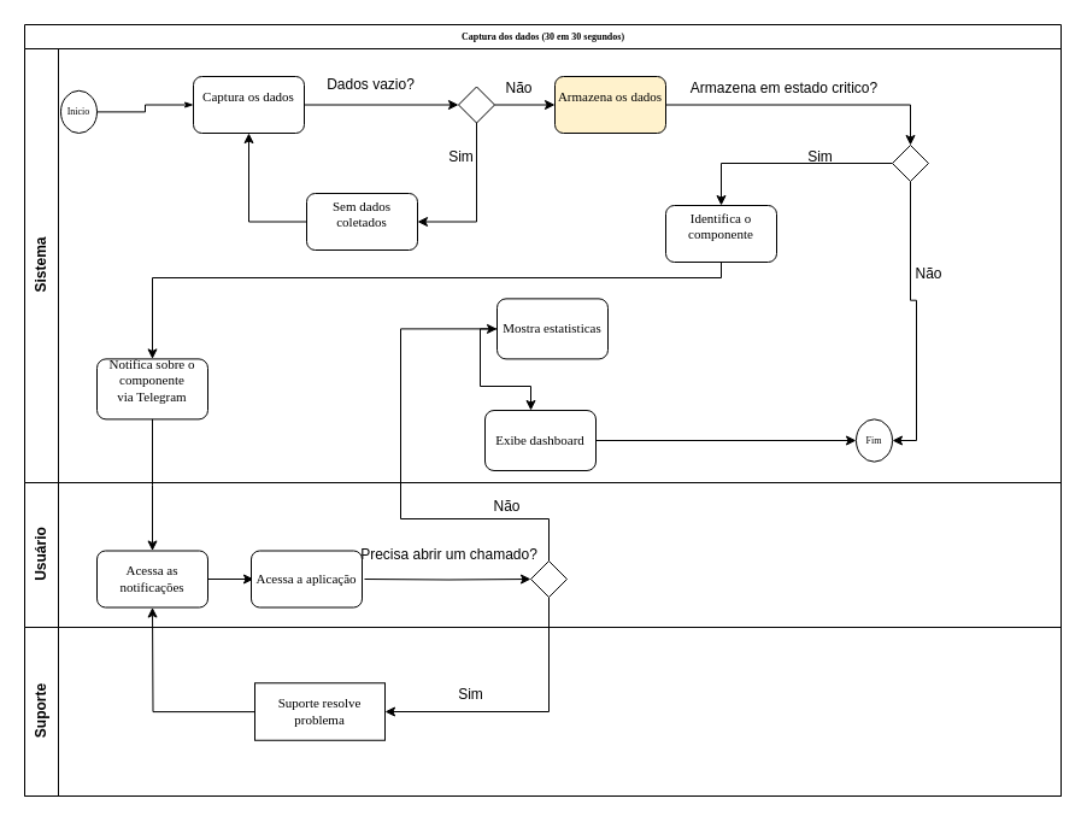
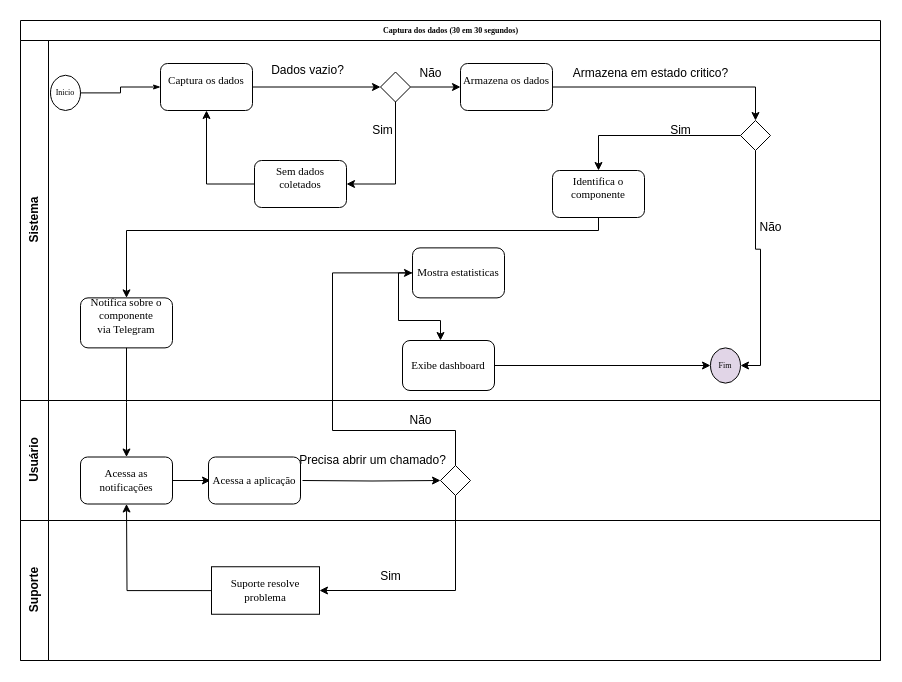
- <mxCell id="14" value="&lt;font style=&quot;font-size: 11px&quot;&gt;Armazena os dados&lt;br&gt;&lt;br&gt;&lt;/font&gt;" style="rounded=1;whiteSpace=wrap;html=1;shadow=0;labelBackgroundColor=none;strokeWidth=1;fontFamily=Verdana;fontSize=8;align=center;fillColor=#fff2cc;" parent="3" vertex="1"><mxGeometry x="440" y="23" width="92" height="47" as="geometry" /></mxCell>
+ <mxCell id="14" value="&lt;font style=&quot;font-size: 11px&quot;&gt;Armazena os dados&lt;br&gt;&lt;br&gt;&lt;/font&gt;" style="rounded=1;whiteSpace=wrap;html=1;shadow=0;labelBackgroundColor=none;strokeWidth=1;fontFamily=Verdana;fontSize=8;align=center;" parent="3" vertex="1"><mxGeometry x="440" y="23" width="92" height="47" as="geometry" /></mxCell>
- <mxCell id="31" value="Fim&lt;br&gt;" style="ellipse;whiteSpace=wrap;html=1;rounded=0;shadow=0;labelBackgroundColor=none;strokeWidth=1;fontFamily=Verdana;fontSize=8;align=center;" parent="3" vertex="1"><mxGeometry x="690" y="307.38" width="30" height="35.25" as="geometry" /></mxCell>
+ <mxCell id="31" value="Fim&lt;br&gt;" style="ellipse;whiteSpace=wrap;html=1;rounded=0;shadow=0;labelBackgroundColor=none;strokeWidth=1;fontFamily=Verdana;fontSize=8;align=center;fillColor=#e1d5e7;" parent="3" vertex="1"><mxGeometry x="690" y="307.38" width="30" height="35.25" as="geometry" /></mxCell>
